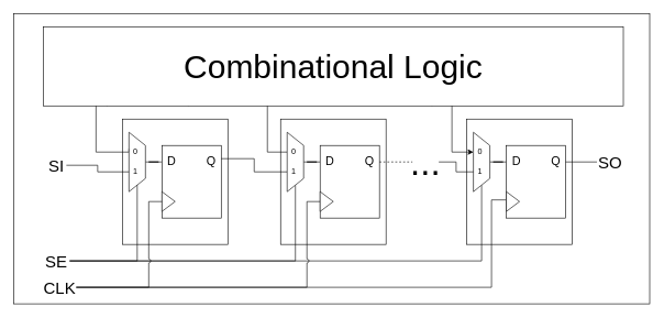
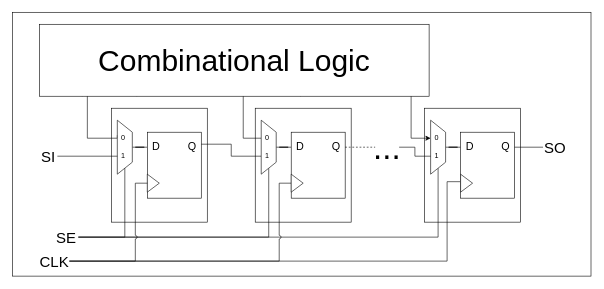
- <mxCell id="9" value="&lt;font style=&quot;font-size: 50px;&quot;&gt;Combinational Logic&lt;/font&gt;" style="rounded=0;whiteSpace=wrap;html=1;points=[[0,0,0,0,0],[0,0.25,0,0,0],[0,0.5,0,0,0],[0,0.75,0,0,0],[0,1,0,0,0],[0.11,1,0,0,0],[0.22,1,0,0,0],[0.25,0,0,0,0],[0.25,1,0,0,0],[0.33,1,0,0,0],[0.44,1,0,0,0],[0.5,0,0,0,0],[0.5,1,0,0,0],[0.56,1,0,0,0],[0.67,1,0,0,0],[0.75,0,0,0,0],[0.75,1,0,0,0],[0.78,1,0,0,0],[0.89,1,0,0,0],[1,0,0,0,0],[1,0.25,0,0,0],[1,0.5,0,0,0],[1,0.75,0,0,0],[1,1,0,0,0]];" parent="1" vertex="1"><mxGeometry x="65" y="40" width="880" height="120" as="geometry" /></mxCell>
+ <mxCell id="9" value="&lt;font style=&quot;font-size: 50px;&quot;&gt;Combinational Logic&lt;/font&gt;" style="rounded=0;whiteSpace=wrap;html=1;points=[[0,0,0,0,0],[0,0.25,0,0,0],[0,0.5,0,0,0],[0,0.75,0,0,0],[0,1,0,0,0],[0.11,1,0,0,0],[0.22,1,0,0,0],[0.25,0,0,0,0],[0.25,1,0,0,0],[0.33,1,0,0,0],[0.44,1,0,0,0],[0.5,0,0,0,0],[0.5,1,0,0,0],[0.56,1,0,0,0],[0.67,1,0,0,0],[0.75,0,0,0,0],[0.75,1,0,0,0],[0.78,1,0,0,0],[0.89,1,0,0,0],[1,0,0,0,0],[1,0.25,0,0,0],[1,0.5,0,0,0],[1,0.75,0,0,0],[1,1,0,0,0]];" parent="1" vertex="1"><mxGeometry x="65" y="40" width="650" height="120" as="geometry" /></mxCell>
- <mxCell id="37" value="&lt;font style=&quot;font-size: 25px;&quot;&gt;SI&lt;/font&gt;" style="text;html=1;align=center;verticalAlign=middle;whiteSpace=wrap;rounded=0;" parent="1" vertex="1"><mxGeometry x="70" y="235" width="30" height="30" as="geometry" /></mxCell>
+ <mxCell id="37" value="&lt;font style=&quot;font-size: 25px;&quot;&gt;SI&lt;/font&gt;" style="text;html=1;align=center;verticalAlign=middle;whiteSpace=wrap;rounded=0;" parent="1" vertex="1"><mxGeometry x="65" y="245" width="30" height="30" as="geometry" /></mxCell>
- <mxCell id="22" value="&lt;font style=&quot;font-size: 25px;&quot;&gt;SE&lt;/font&gt;" style="text;html=1;align=center;verticalAlign=middle;whiteSpace=wrap;rounded=0;" parent="1" vertex="1"><mxGeometry x="65" y="380" width="40" height="30" as="geometry" /></mxCell>
+ <mxCell id="22" value="&lt;font style=&quot;font-size: 25px;&quot;&gt;SE&lt;/font&gt;" style="text;html=1;align=center;verticalAlign=middle;whiteSpace=wrap;rounded=0;" parent="1" vertex="1"><mxGeometry x="90" y="380" width="40" height="30" as="geometry" /></mxCell>
